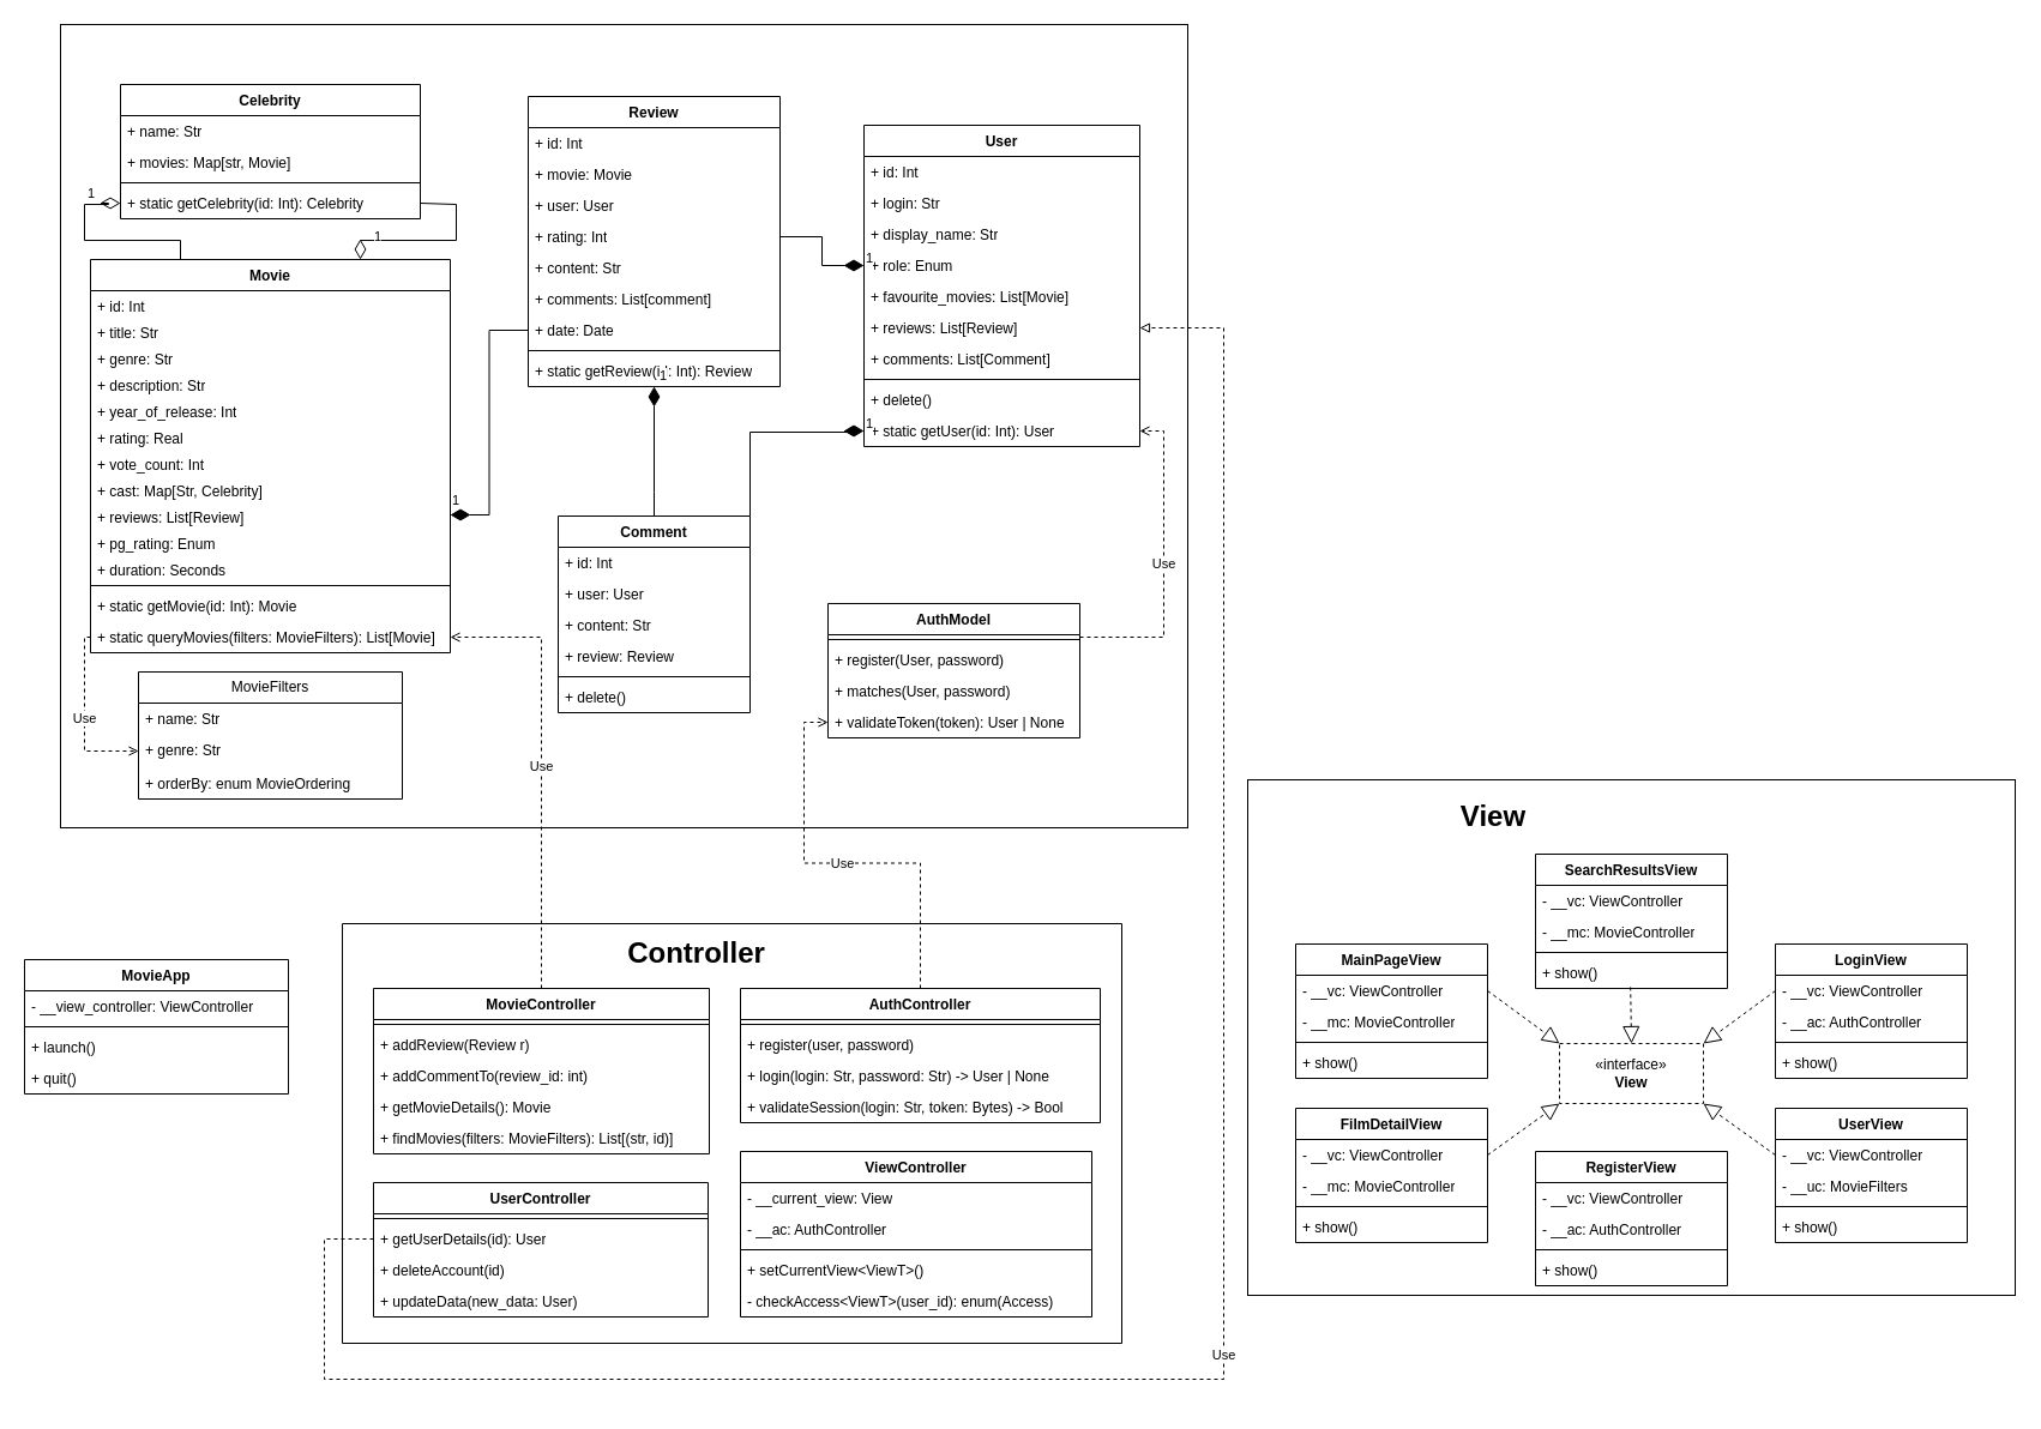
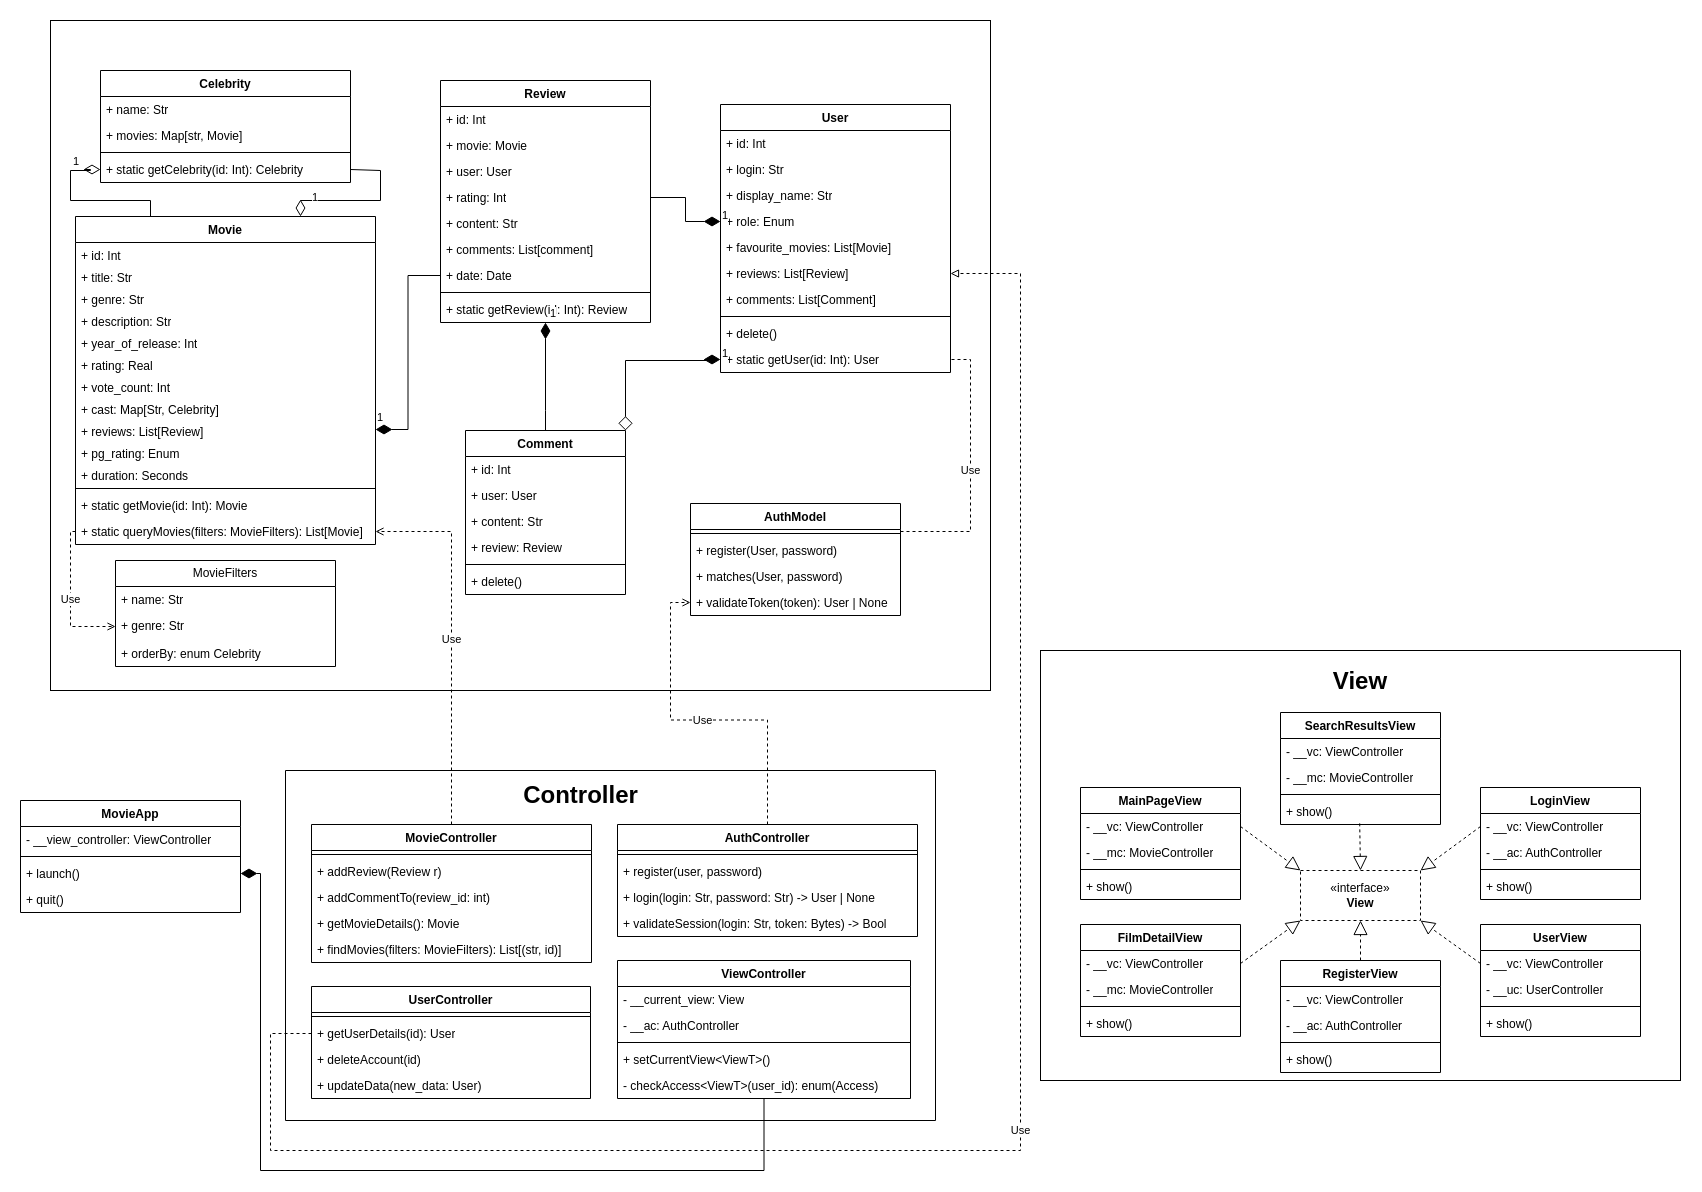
- <mxCell id="126" value="Use" style="edgeStyle=orthogonalEdgeStyle;rounded=0;orthogonalLoop=1;jettySize=auto;html=1;exitX=1;exitY=0.25;exitDx=0;exitDy=0;entryX=1;entryY=0.5;entryDx=0;entryDy=0;dashed=1;endArrow=open;endFill=0;" edge="1" parent="1" source="127" target="40"><mxGeometry relative="1" as="geometry" /></mxCell>
+ <mxCell id="126" value="Use" style="edgeStyle=orthogonalEdgeStyle;rounded=0;orthogonalLoop=1;jettySize=auto;html=1;exitX=1;exitY=0.25;exitDx=0;exitDy=0;entryX=1;entryY=0.5;entryDx=0;entryDy=0;dashed=1;endArrow=none;endFill=0;" edge="1" parent="1" source="127" target="40"><mxGeometry relative="1" as="geometry" /></mxCell>
- <mxCell id="62" value="1" style="endArrow=none;html=1;endSize=12;startArrow=diamondThin;startSize=14;startFill=1;edgeStyle=orthogonalEdgeStyle;align=left;verticalAlign=bottom;rounded=0;entryX=1;entryY=0;entryDx=0;entryDy=0;exitX=0;exitY=0.5;exitDx=0;exitDy=0;endFill=0;" parent="1" source="40" target="41" edge="1"><mxGeometry x="-1" y="3" relative="1" as="geometry"><mxPoint x="690" y="370" as="sourcePoint" /><mxPoint x="850" y="370" as="targetPoint" /><Array as="points"><mxPoint x="710" y="359" /><mxPoint x="700" y="360" /></Array></mxGeometry></mxCell>
+ <mxCell id="62" value="1" style="endArrow=diamond;html=1;endSize=12;startArrow=diamondThin;startSize=14;startFill=1;edgeStyle=orthogonalEdgeStyle;align=left;verticalAlign=bottom;rounded=0;entryX=1;entryY=0;entryDx=0;entryDy=0;exitX=0;exitY=0.5;exitDx=0;exitDy=0;endFill=0;" parent="1" source="40" target="41" edge="1"><mxGeometry x="-1" y="3" relative="1" as="geometry"><mxPoint x="690" y="370" as="sourcePoint" /><mxPoint x="850" y="370" as="targetPoint" /><Array as="points"><mxPoint x="710" y="359" /><mxPoint x="700" y="360" /></Array></mxGeometry></mxCell>
- <mxCell id="112" value="+ orderBy: enum MovieOrdering" style="text;strokeColor=none;fillColor=none;align=left;verticalAlign=top;spacingLeft=4;spacingRight=4;overflow=hidden;rotatable=0;points=[[0,0.5],[1,0.5]];portConstraint=eastwest;whiteSpace=wrap;html=1;" vertex="1" parent="109"><mxGeometry y="80" width="220" height="26" as="geometry" /></mxCell>
+ <mxCell id="112" value="+ orderBy: enum Celebrity" style="text;strokeColor=none;fillColor=none;align=left;verticalAlign=top;spacingLeft=4;spacingRight=4;overflow=hidden;rotatable=0;points=[[0,0.5],[1,0.5]];portConstraint=eastwest;whiteSpace=wrap;html=1;" vertex="1" parent="109"><mxGeometry y="80" width="220" height="26" as="geometry" /></mxCell>
- <mxCell id="108" value="&lt;font style=&quot;font-size: 24px;&quot;&gt;&lt;b&gt;View&lt;/b&gt;&lt;/font&gt;" style="text;html=1;align=center;verticalAlign=middle;whiteSpace=wrap;rounded=0;" parent="1" vertex="1"><mxGeometry x="1215" y="666" width="60" height="30" as="geometry" /></mxCell>
+ <mxCell id="108" value="&lt;font style=&quot;font-size: 24px;&quot;&gt;&lt;b&gt;View&lt;/b&gt;&lt;/font&gt;" style="text;html=1;align=center;verticalAlign=middle;whiteSpace=wrap;rounded=0;" parent="1" vertex="1"><mxGeometry x="1330" y="666" width="60" height="30" as="geometry" /></mxCell>
+ <mxCell id="116" value="" style="endArrow=block;dashed=1;endFill=0;endSize=12;html=1;rounded=0;entryX=0.5;entryY=1;entryDx=0;entryDy=0;exitX=0.5;exitY=0;exitDx=0;exitDy=0;" edge="1" parent="1" source="82" target="107"><mxGeometry width="160" relative="1" as="geometry"><mxPoint x="1370" y="850" as="sourcePoint" /><mxPoint x="1370" y="880" as="targetPoint" /></mxGeometry></mxCell>
- <mxCell id="104" value="- __uc: MovieFilters" style="text;strokeColor=none;fillColor=none;align=left;verticalAlign=top;spacingLeft=4;spacingRight=4;overflow=hidden;rotatable=0;points=[[0,0.5],[1,0.5]];portConstraint=eastwest;whiteSpace=wrap;html=1;" vertex="1" parent="102"><mxGeometry y="52" width="160" height="26" as="geometry" /></mxCell>
+ <mxCell id="104" value="- __uc: UserController" style="text;strokeColor=none;fillColor=none;align=left;verticalAlign=top;spacingLeft=4;spacingRight=4;overflow=hidden;rotatable=0;points=[[0,0.5],[1,0.5]];portConstraint=eastwest;whiteSpace=wrap;html=1;" vertex="1" parent="102"><mxGeometry y="52" width="160" height="26" as="geometry" /></mxCell>
+ <mxCell id="70" style="edgeStyle=orthogonalEdgeStyle;rounded=0;orthogonalLoop=1;jettySize=auto;html=1;entryX=1;entryY=0.5;entryDx=0;entryDy=0;endArrow=diamondThin;endFill=1;endSize=14;" edge="1" parent="1" source="71" target="68"><mxGeometry relative="1" as="geometry"><Array as="points"><mxPoint x="763" y="1170" /><mxPoint x="260" y="1170" /><mxPoint x="260" y="873" /></Array></mxGeometry></mxCell>
